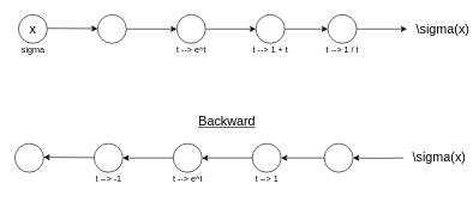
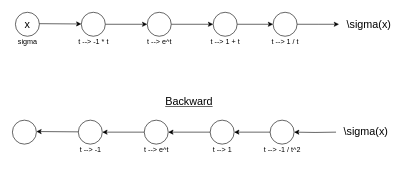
+ <mxCell id="7" value="t --&amp;gt; -1 * t" style="text;html=1;resizable=0;autosize=1;align=center;verticalAlign=middle;points=[];fillColor=none;strokeColor=none;rounded=0;" vertex="1" parent="1"><mxGeometry x="120" y="60" width="70" height="20" as="geometry" /></mxCell>
+ <mxCell id="31" value="t --&amp;gt; -1 / t^2" style="text;html=1;resizable=0;autosize=1;align=center;verticalAlign=middle;points=[];fillColor=none;strokeColor=none;rounded=0;" vertex="1" parent="1"><mxGeometry x="430" y="240" width="80" height="20" as="geometry" /></mxCell>
